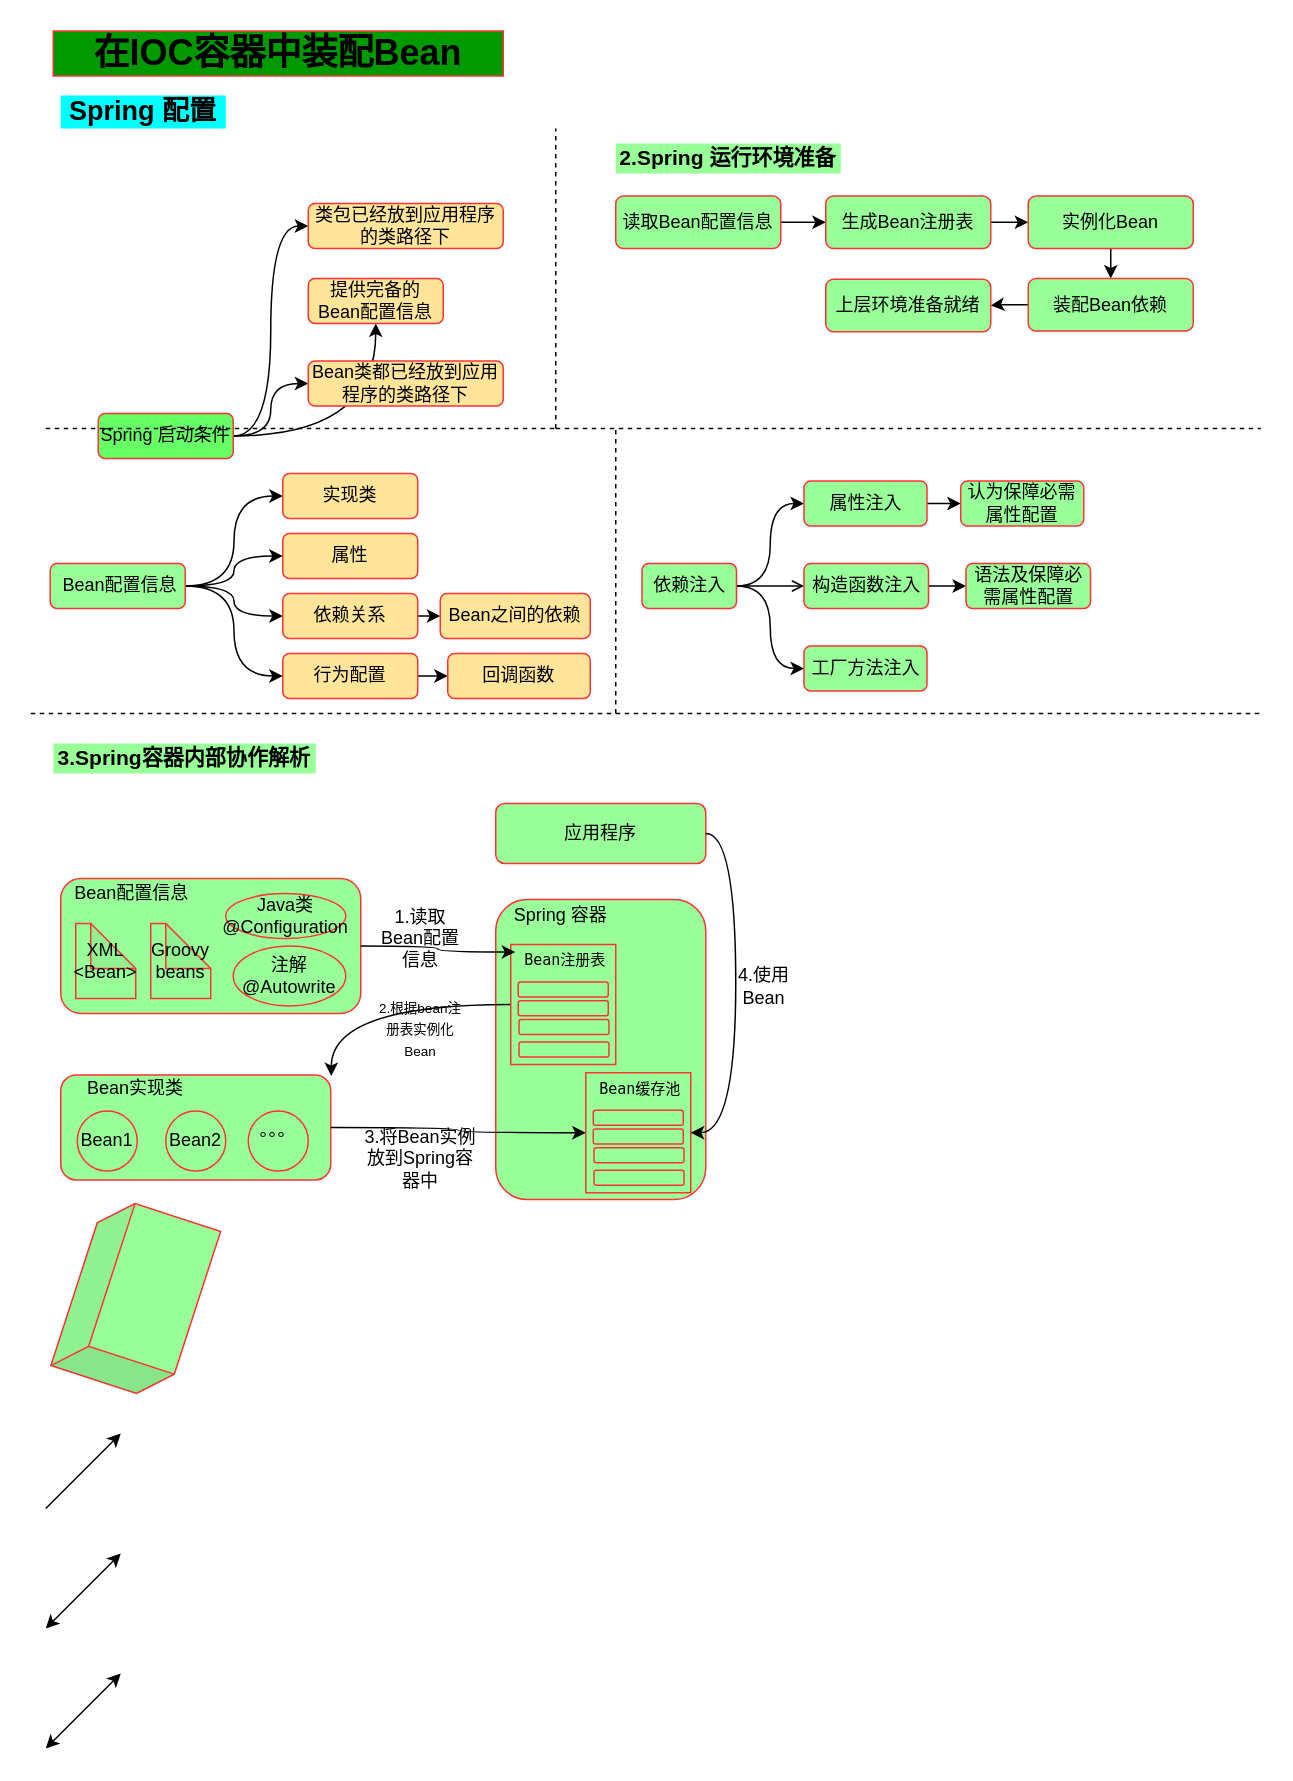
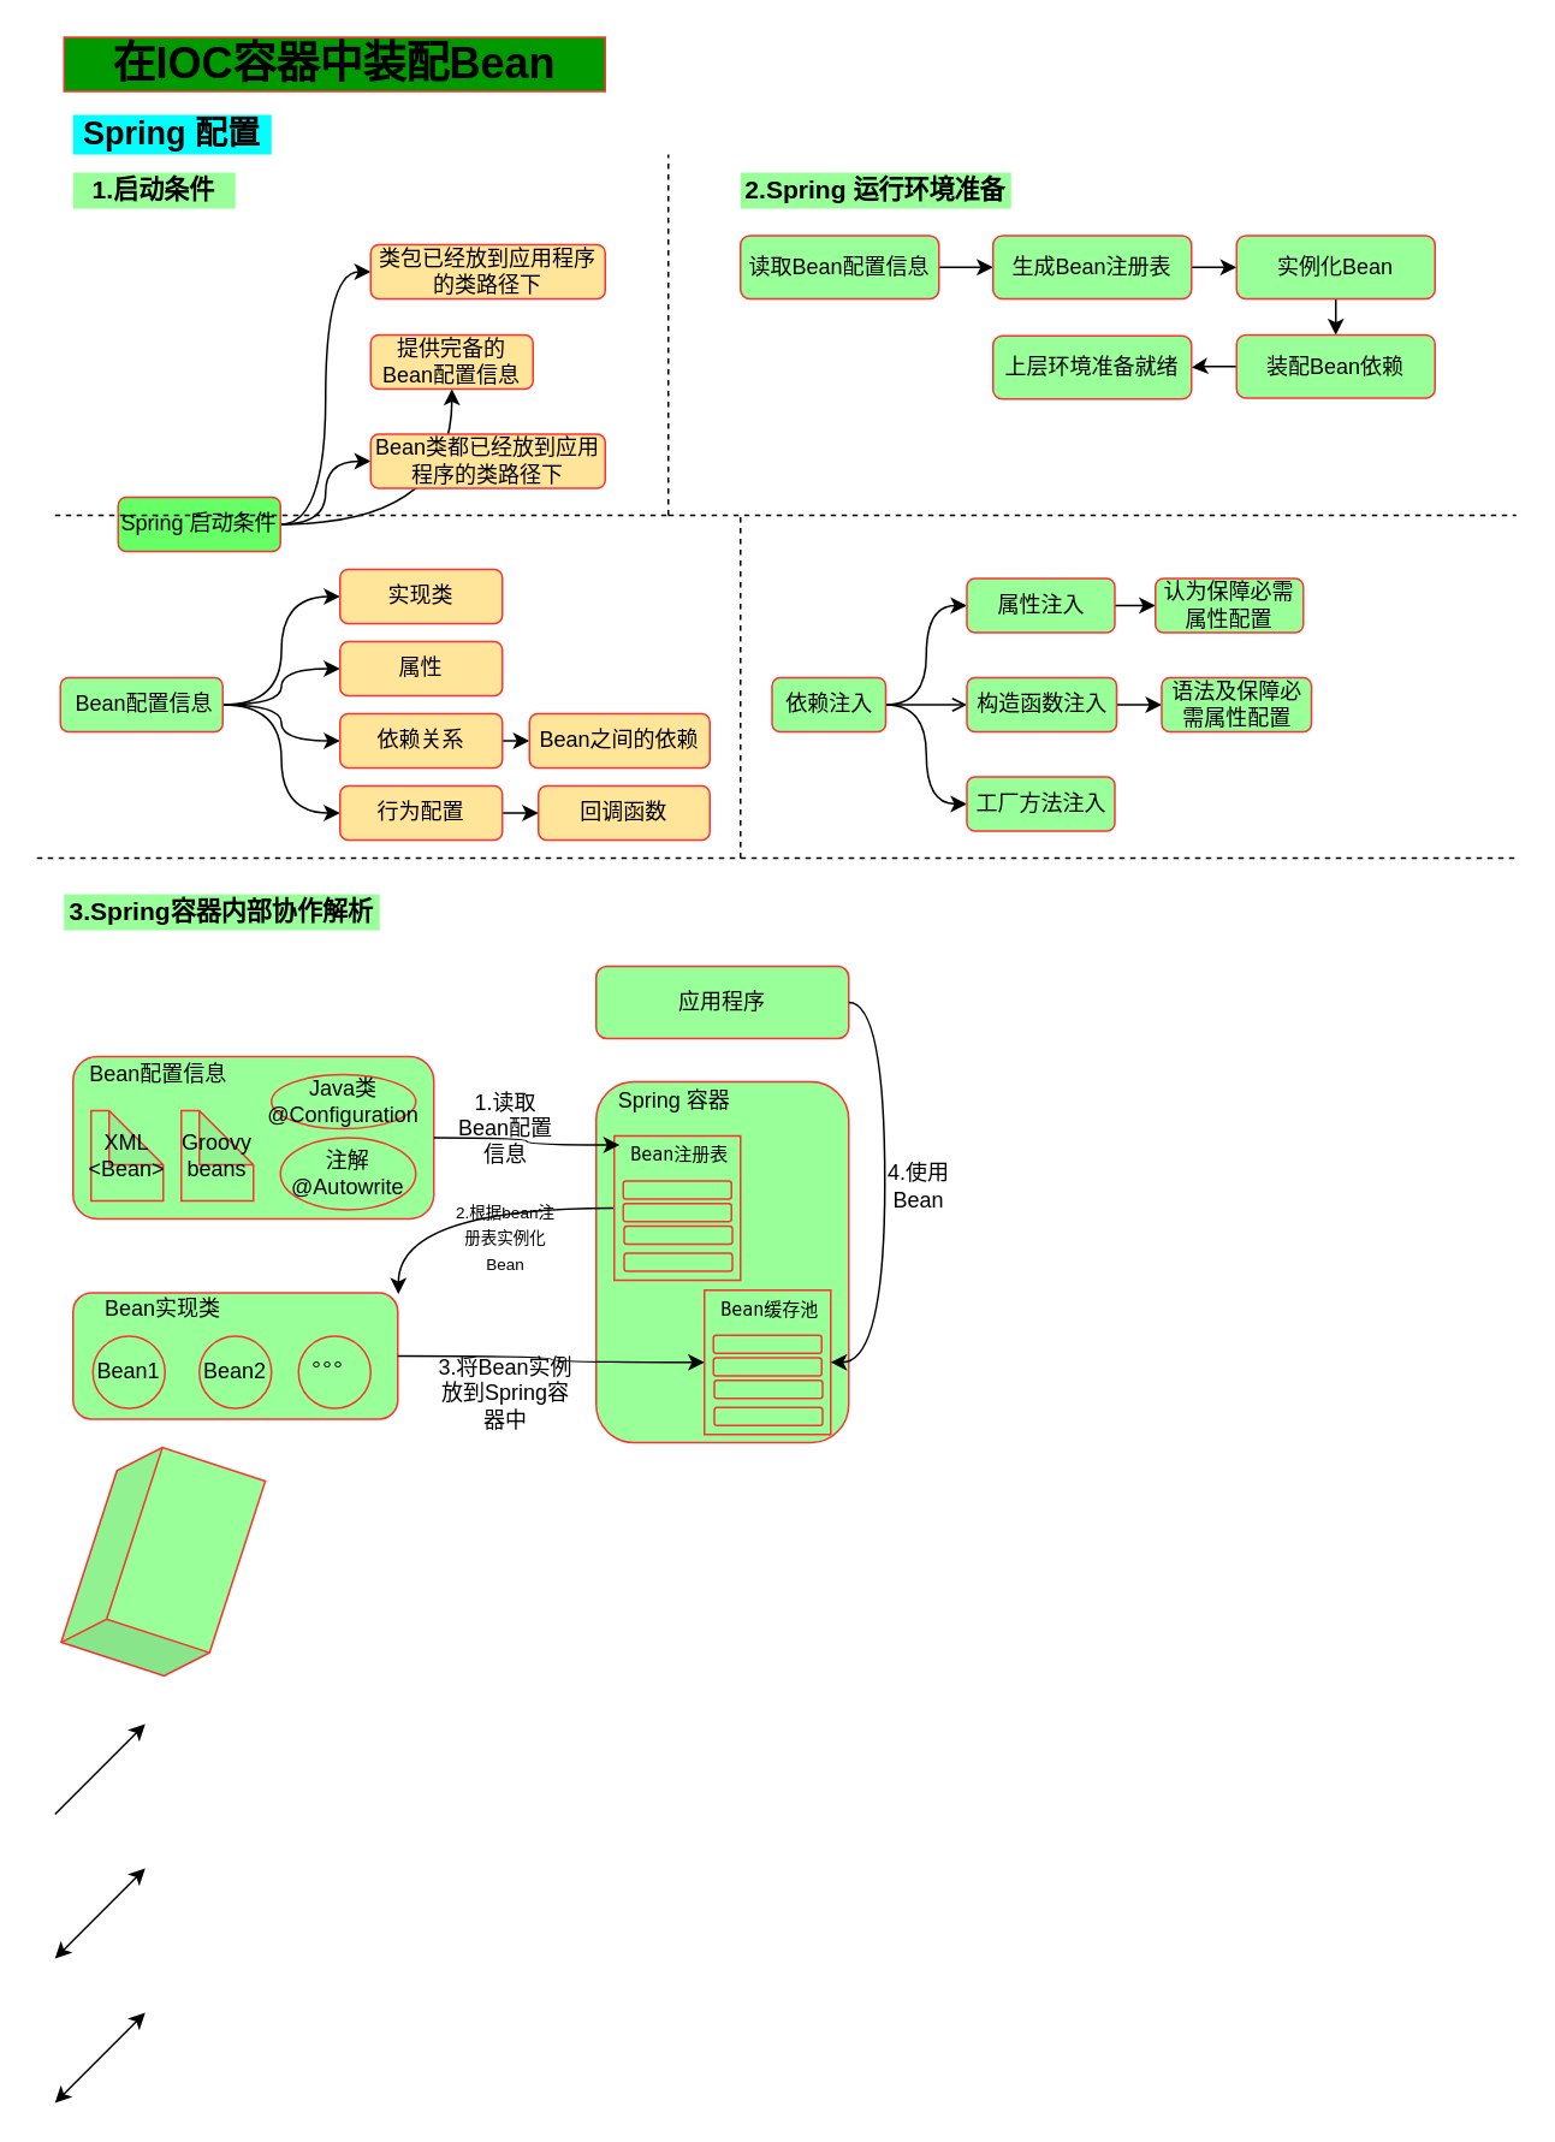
+ <mxCell id="10" value="&lt;h3&gt;1.启动条件&lt;/h3&gt;" style="text;html=1;strokeColor=none;fillColor=#99FF99;align=center;verticalAlign=middle;whiteSpace=wrap;rounded=0;" vertex="1" parent="1"><mxGeometry x="40" y="95" width="90" height="20" as="geometry" /></mxCell>
